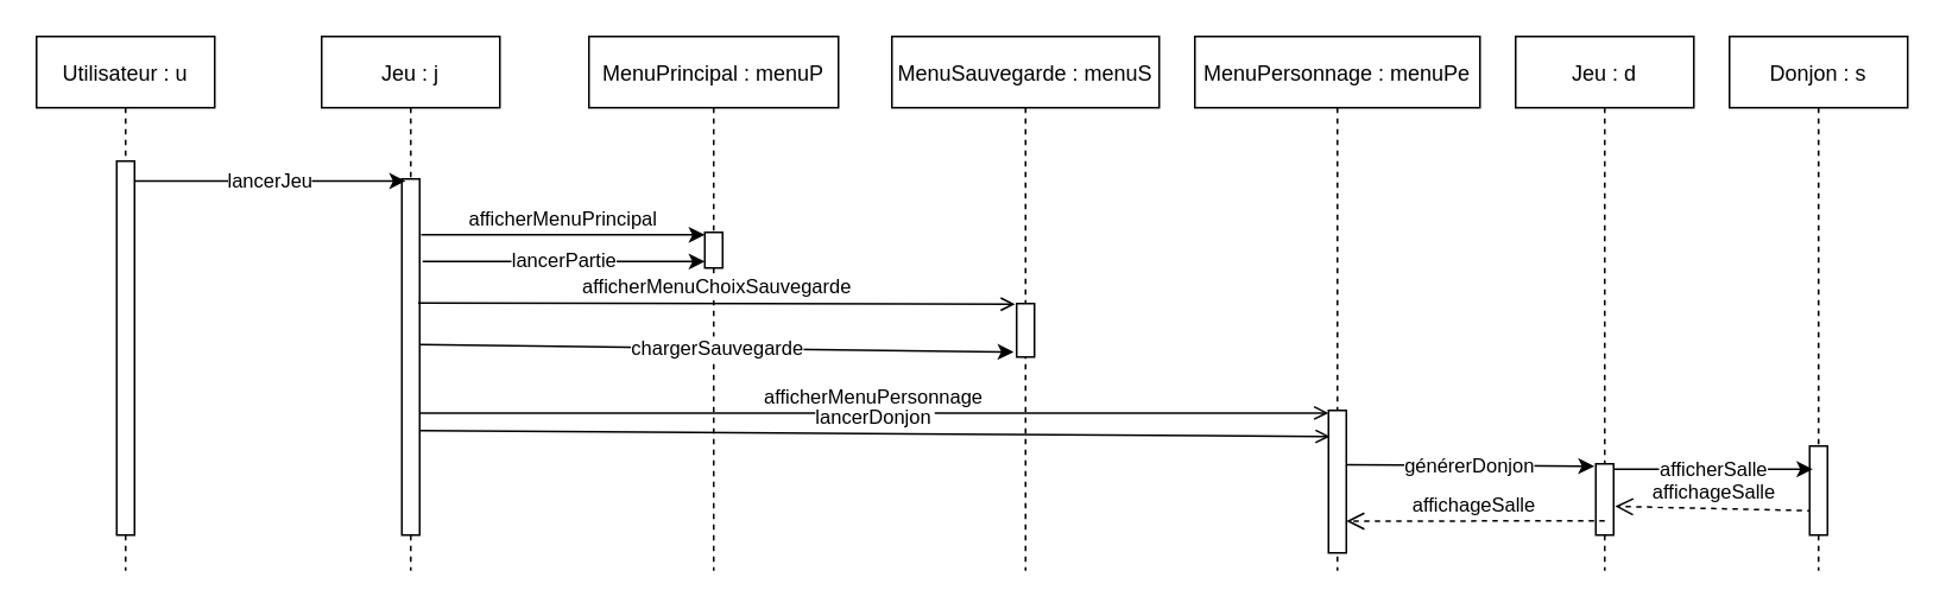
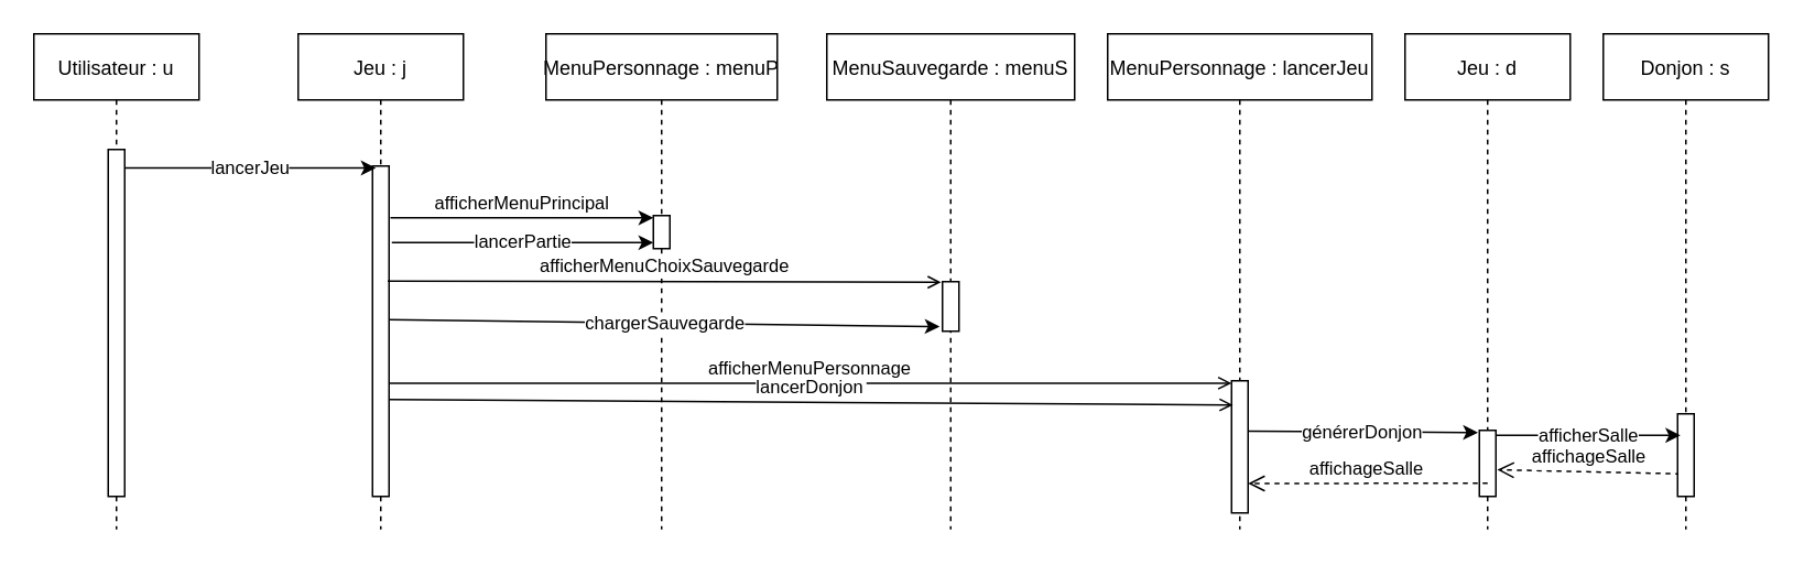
- <mxCell id="10" value="MenuPrincipal : menuP" style="shape=umlLifeline;perimeter=lifelinePerimeter;container=1;collapsible=0;recursiveResize=0;rounded=0;shadow=0;strokeWidth=1;" parent="1" vertex="1"><mxGeometry x="330" y="20" width="140" height="300" as="geometry" /></mxCell>
+ <mxCell id="10" value="MenuPersonnage : menuP" style="shape=umlLifeline;perimeter=lifelinePerimeter;container=1;collapsible=0;recursiveResize=0;rounded=0;shadow=0;strokeWidth=1;" parent="1" vertex="1"><mxGeometry x="330" y="20" width="140" height="300" as="geometry" /></mxCell>
- <mxCell id="14" value="MenuPersonnage : menuPe" style="shape=umlLifeline;perimeter=lifelinePerimeter;container=1;collapsible=0;recursiveResize=0;rounded=0;shadow=0;strokeWidth=1;" parent="1" vertex="1"><mxGeometry x="670" y="20" width="160" height="300" as="geometry" /></mxCell>
+ <mxCell id="14" value="MenuPersonnage : lancerJeu" style="shape=umlLifeline;perimeter=lifelinePerimeter;container=1;collapsible=0;recursiveResize=0;rounded=0;shadow=0;strokeWidth=1;" parent="1" vertex="1"><mxGeometry x="670" y="20" width="160" height="300" as="geometry" /></mxCell>
